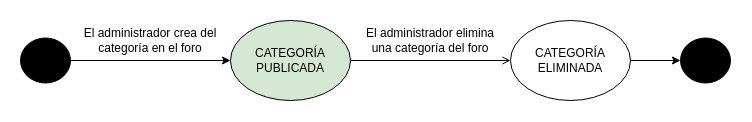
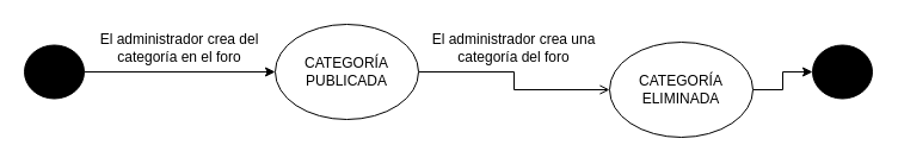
- <mxCell id="10" value="El administrador elimina una categoría del foro" style="text;html=1;strokeColor=none;fillColor=none;align=center;verticalAlign=middle;whiteSpace=wrap;rounded=0;" vertex="1" parent="1"><mxGeometry x="360" y="30" width="140" height="20" as="geometry" /></mxCell>
+ <mxCell id="10" value="El administrador crea una categoría del foro" style="text;html=1;strokeColor=none;fillColor=none;align=center;verticalAlign=middle;whiteSpace=wrap;rounded=0;" vertex="1" parent="1"><mxGeometry x="360" y="30" width="140" height="20" as="geometry" /></mxCell>
- <mxCell id="5" value="CATEGORÍA PUBLICADA" style="ellipse;whiteSpace=wrap;html=1;fillColor=#d5e8d4;" vertex="1" parent="1"><mxGeometry x="230" y="20" width="120" height="80" as="geometry" /></mxCell>
+ <mxCell id="5" value="CATEGORÍA PUBLICADA" style="ellipse;whiteSpace=wrap;html=1;" vertex="1" parent="1"><mxGeometry x="230" y="20" width="120" height="80" as="geometry" /></mxCell>
- <mxCell id="3" value="CATEGORÍA ELIMINADA" style="ellipse;whiteSpace=wrap;html=1;" vertex="1" parent="1"><mxGeometry x="510" y="20" width="120" height="80" as="geometry" /></mxCell>
+ <mxCell id="3" value="CATEGORÍA ELIMINADA" style="ellipse;whiteSpace=wrap;html=1;" vertex="1" parent="1"><mxGeometry x="510" y="35" width="120" height="80" as="geometry" /></mxCell>
